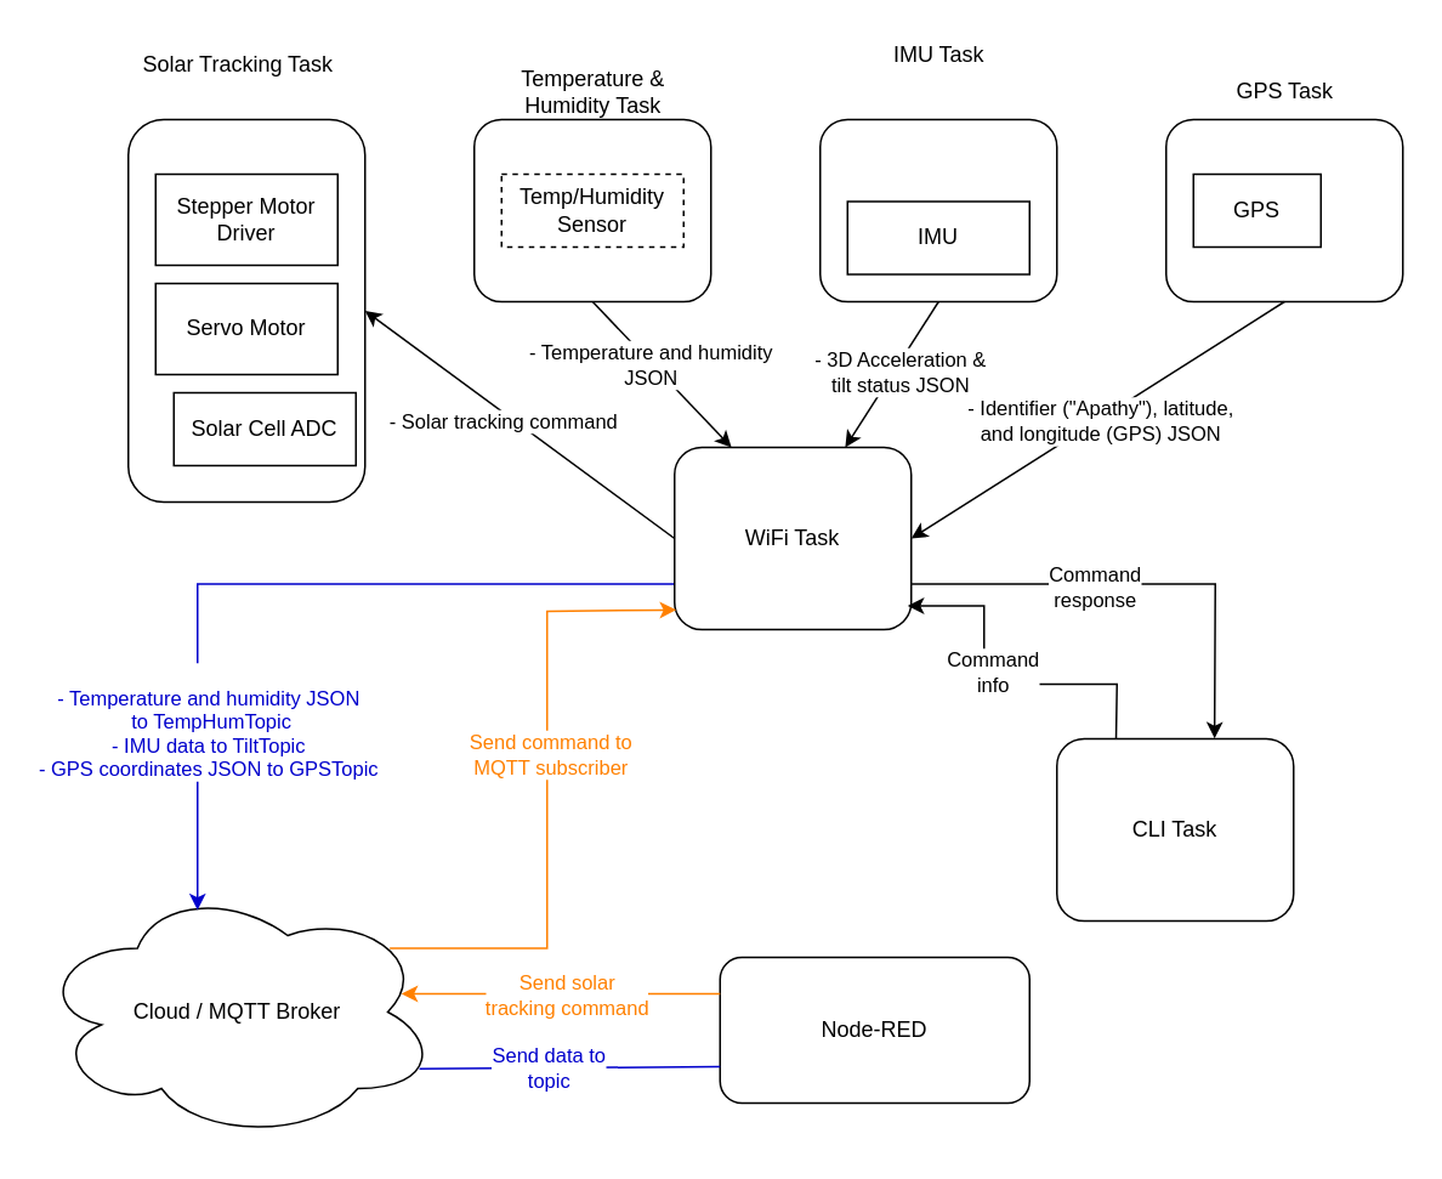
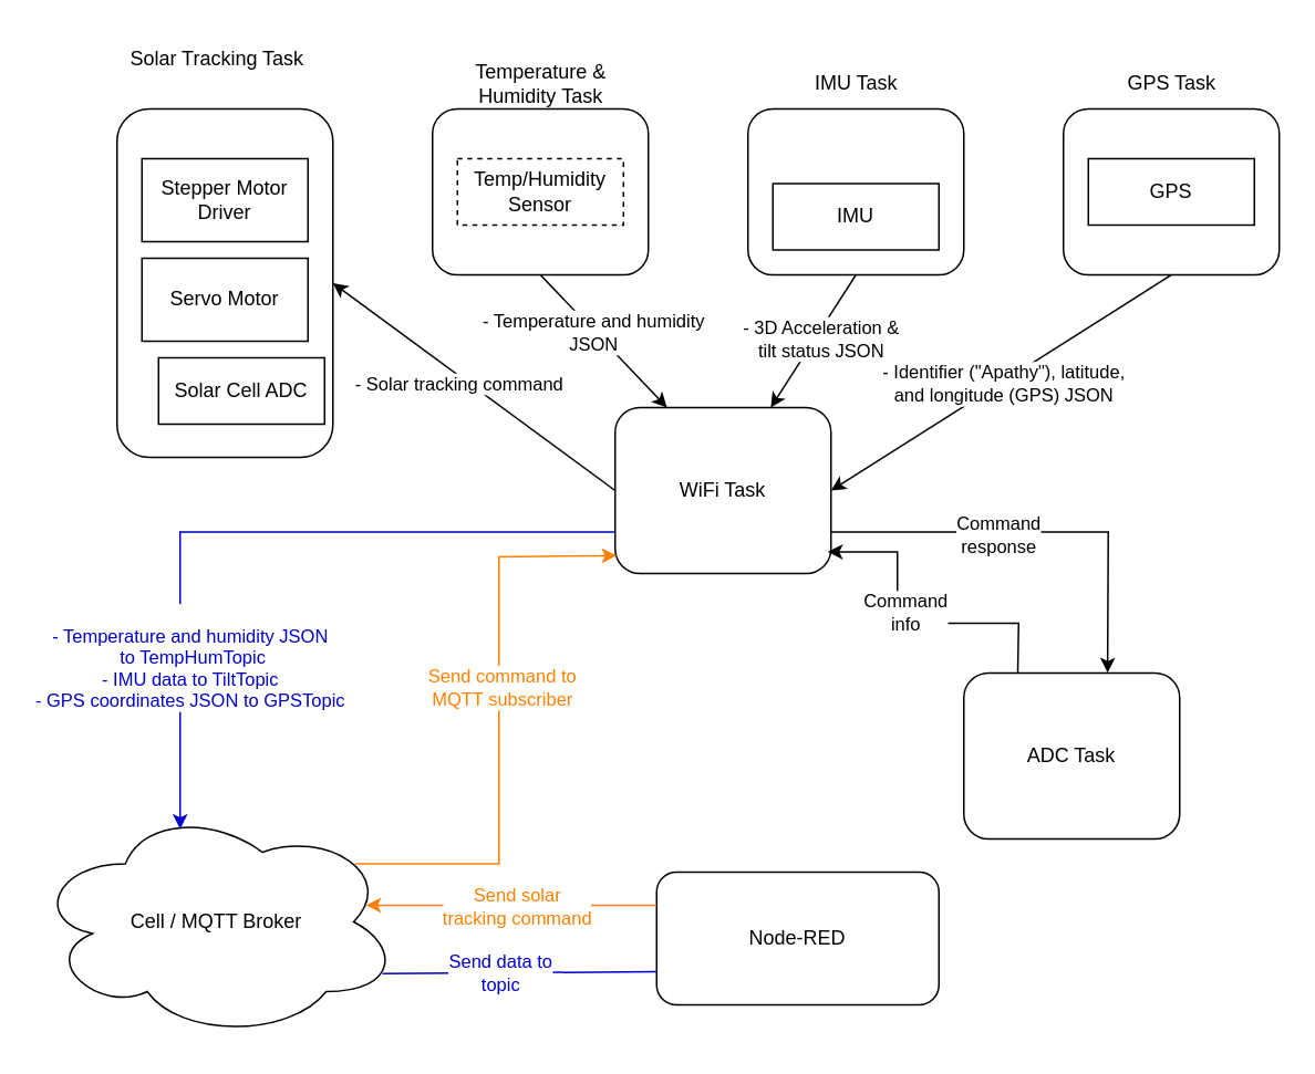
- <mxCell id="11" value="IMU Task" style="text;html=1;align=center;verticalAlign=middle;resizable=0;points=[];autosize=1;strokeColor=none;fillColor=none;" parent="1" vertex="1"><mxGeometry x="480" y="15" width="70" height="30" as="geometry" /></mxCell>
+ <mxCell id="11" value="IMU Task" style="text;html=1;align=center;verticalAlign=middle;resizable=0;points=[];autosize=1;strokeColor=none;fillColor=none;" parent="1" vertex="1"><mxGeometry x="480" y="35" width="70" height="30" as="geometry" /></mxCell>
- <mxCell id="15" value="GPS" style="rounded=0;whiteSpace=wrap;html=1;" parent="1" vertex="1"><mxGeometry x="655" y="95" width="70" height="40" as="geometry" /></mxCell>
+ <mxCell id="15" value="GPS" style="rounded=0;whiteSpace=wrap;html=1;" parent="1" vertex="1"><mxGeometry x="655" y="95" width="100" height="40" as="geometry" /></mxCell>
- <mxCell id="16" value="CLI Task" style="rounded=1;whiteSpace=wrap;html=1;fillColor=none;" parent="1" vertex="1"><mxGeometry x="580" y="405" width="130" height="100" as="geometry" /></mxCell>
+ <mxCell id="16" value="ADC Task" style="rounded=1;whiteSpace=wrap;html=1;fillColor=none;" parent="1" vertex="1"><mxGeometry x="580" y="405" width="130" height="100" as="geometry" /></mxCell>
- <mxCell id="29" value="Cloud / MQTT Broker" style="ellipse;shape=cloud;whiteSpace=wrap;html=1;" parent="1" vertex="1"><mxGeometry x="20" y="485" width="220" height="140" as="geometry" /></mxCell>
+ <mxCell id="29" value="Cell / MQTT Broker" style="ellipse;shape=cloud;whiteSpace=wrap;html=1;" parent="1" vertex="1"><mxGeometry x="20" y="485" width="220" height="140" as="geometry" /></mxCell>
